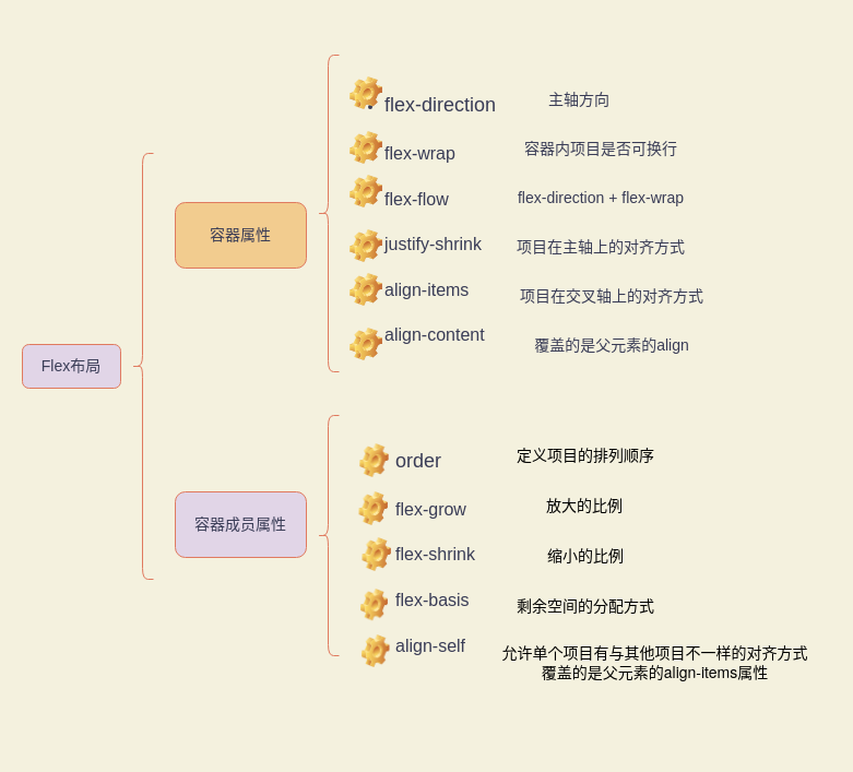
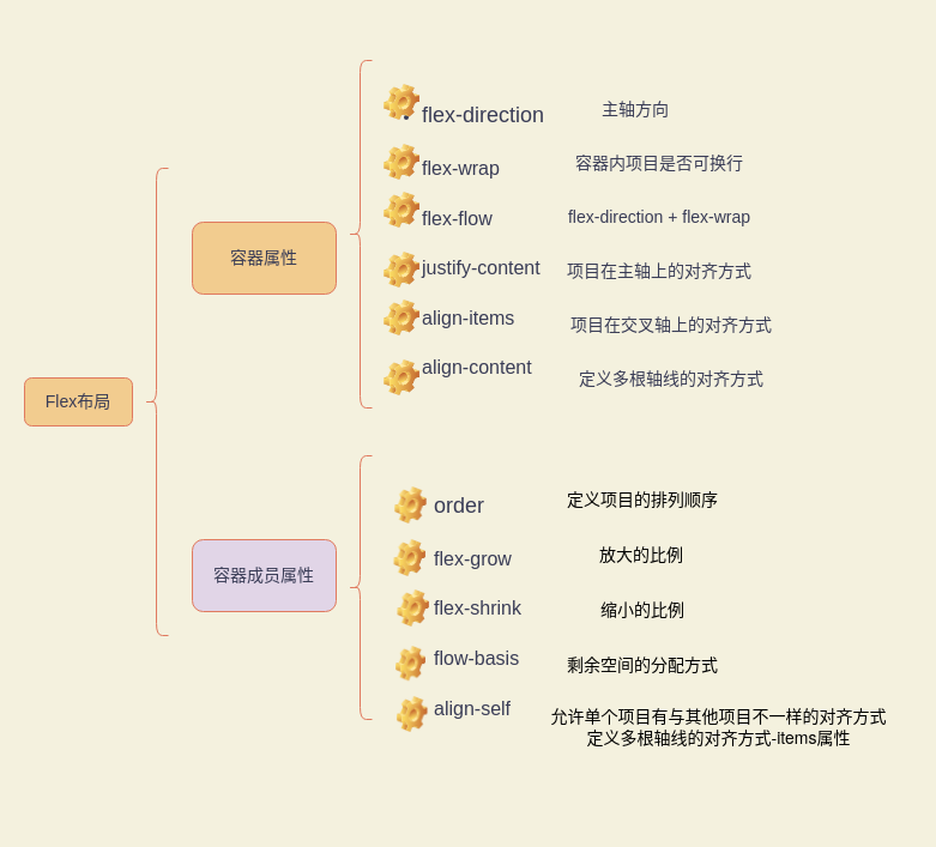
- <mxCell id="7" value="&lt;ul style=&quot;line-height: 2.6;&quot;&gt;&lt;li style=&quot;margin-bottom: 0px;&quot;&gt;&lt;font style=&quot;font-size: 18px;&quot;&gt;flex-direction&lt;/font&gt;&lt;/li&gt;&lt;li style=&quot;margin-bottom: 0px;&quot;&gt;&lt;font size=&quot;3&quot;&gt;flex-wrap&lt;/font&gt;&lt;/li&gt;&lt;li style=&quot;margin-bottom: 0px;&quot;&gt;&lt;font size=&quot;3&quot;&gt;flex-flow&lt;/font&gt;&lt;/li&gt;&lt;li style=&quot;margin-bottom: 0px;&quot;&gt;&lt;font size=&quot;3&quot;&gt;justify-shrink&lt;/font&gt;&lt;/li&gt;&lt;li style=&quot;margin-bottom: 0px;&quot;&gt;&lt;font size=&quot;3&quot;&gt;align-items&lt;/font&gt;&lt;/li&gt;&lt;li style=&quot;margin-bottom: 0px;&quot;&gt;&lt;font size=&quot;3&quot;&gt;align-content&lt;/font&gt;&lt;/li&gt;&lt;/ul&gt;" style="text;strokeColor=none;fillColor=none;html=1;whiteSpace=wrap;verticalAlign=middle;overflow=hidden;fontSize=14;fontColor=#393C56;" vertex="1" parent="1"><mxGeometry x="310" y="20" width="250" height="360" as="geometry" /></mxCell>
+ <mxCell id="7" value="&lt;ul style=&quot;line-height: 2.6;&quot;&gt;&lt;li style=&quot;margin-bottom: 0px;&quot;&gt;&lt;font style=&quot;font-size: 18px;&quot;&gt;flex-direction&lt;/font&gt;&lt;/li&gt;&lt;li style=&quot;margin-bottom: 0px;&quot;&gt;&lt;font size=&quot;3&quot;&gt;flex-wrap&lt;/font&gt;&lt;/li&gt;&lt;li style=&quot;margin-bottom: 0px;&quot;&gt;&lt;font size=&quot;3&quot;&gt;flex-flow&lt;/font&gt;&lt;/li&gt;&lt;li style=&quot;margin-bottom: 0px;&quot;&gt;&lt;font size=&quot;3&quot;&gt;justify-content&lt;/font&gt;&lt;/li&gt;&lt;li style=&quot;margin-bottom: 0px;&quot;&gt;&lt;font size=&quot;3&quot;&gt;align-items&lt;/font&gt;&lt;/li&gt;&lt;li style=&quot;margin-bottom: 0px;&quot;&gt;&lt;font size=&quot;3&quot;&gt;align-content&lt;/font&gt;&lt;/li&gt;&lt;/ul&gt;" style="text;strokeColor=none;fillColor=none;html=1;whiteSpace=wrap;verticalAlign=middle;overflow=hidden;fontSize=14;fontColor=#393C56;" vertex="1" parent="1"><mxGeometry x="310" y="20" width="250" height="360" as="geometry" /></mxCell>
- <mxCell id="19" value="&lt;span style=&quot;font-size: 14px;&quot;&gt;覆盖的是父元素的align&lt;/span&gt;" style="text;html=1;strokeColor=none;fillColor=none;align=center;verticalAlign=middle;whiteSpace=wrap;rounded=0;fontSize=18;fontColor=#393C56;" vertex="1" parent="1"><mxGeometry x="460" y="305" width="200" height="20" as="geometry" /></mxCell>
+ <mxCell id="19" value="&lt;span style=&quot;font-size: 14px;&quot;&gt;定义多根轴线的对齐方式&lt;/span&gt;" style="text;html=1;strokeColor=none;fillColor=none;align=center;verticalAlign=middle;whiteSpace=wrap;rounded=0;fontSize=18;fontColor=#393C56;" vertex="1" parent="1"><mxGeometry x="460" y="305" width="200" height="20" as="geometry" /></mxCell>
- <mxCell id="2" value="&lt;font style=&quot;font-size: 14px;&quot;&gt;Flex布局&lt;/font&gt;" style="rounded=1;whiteSpace=wrap;html=1;fillColor=#e1d5e7;strokeColor=#E07A5F;fontColor=#393C56;" vertex="1" parent="1"><mxGeometry x="20" y="315" width="90" height="40" as="geometry" /></mxCell>
+ <mxCell id="2" value="&lt;font style=&quot;font-size: 14px;&quot;&gt;Flex布局&lt;/font&gt;" style="rounded=1;whiteSpace=wrap;html=1;fillColor=#F2CC8F;strokeColor=#E07A5F;fontColor=#393C56;" vertex="1" parent="1"><mxGeometry x="20" y="315" width="90" height="40" as="geometry" /></mxCell>
- <mxCell id="21" value="&lt;ul style=&quot;line-height: 2.6;&quot;&gt;&lt;li style=&quot;margin-bottom: 0px;&quot;&gt;&lt;span style=&quot;font-size: 18px;&quot;&gt;order&lt;/span&gt;&lt;/li&gt;&lt;li style=&quot;margin-bottom: 0px;&quot;&gt;&lt;font size=&quot;3&quot;&gt;flex-grow&lt;/font&gt;&lt;/li&gt;&lt;li style=&quot;margin-bottom: 0px;&quot;&gt;&lt;font size=&quot;3&quot;&gt;flex-shrink&lt;/font&gt;&lt;/li&gt;&lt;li style=&quot;margin-bottom: 0px;&quot;&gt;&lt;font size=&quot;3&quot;&gt;flex-basis&lt;/font&gt;&lt;/li&gt;&lt;li style=&quot;margin-bottom: 0px;&quot;&gt;&lt;font size=&quot;3&quot;&gt;align-self&lt;/font&gt;&lt;/li&gt;&lt;/ul&gt;" style="text;strokeColor=none;fillColor=none;html=1;whiteSpace=wrap;verticalAlign=middle;overflow=hidden;fontSize=14;fontColor=#393C56;" vertex="1" parent="1"><mxGeometry x="320" y="325" width="250" height="360" as="geometry" /></mxCell>
+ <mxCell id="21" value="&lt;ul style=&quot;line-height: 2.6;&quot;&gt;&lt;li style=&quot;margin-bottom: 0px;&quot;&gt;&lt;span style=&quot;font-size: 18px;&quot;&gt;order&lt;/span&gt;&lt;/li&gt;&lt;li style=&quot;margin-bottom: 0px;&quot;&gt;&lt;font size=&quot;3&quot;&gt;flex-grow&lt;/font&gt;&lt;/li&gt;&lt;li style=&quot;margin-bottom: 0px;&quot;&gt;&lt;font size=&quot;3&quot;&gt;flex-shrink&lt;/font&gt;&lt;/li&gt;&lt;li style=&quot;margin-bottom: 0px;&quot;&gt;&lt;font size=&quot;3&quot;&gt;flow-basis&lt;/font&gt;&lt;/li&gt;&lt;li style=&quot;margin-bottom: 0px;&quot;&gt;&lt;font size=&quot;3&quot;&gt;align-self&lt;/font&gt;&lt;/li&gt;&lt;/ul&gt;" style="text;strokeColor=none;fillColor=none;html=1;whiteSpace=wrap;verticalAlign=middle;overflow=hidden;fontSize=14;fontColor=#393C56;" vertex="1" parent="1"><mxGeometry x="320" y="325" width="250" height="360" as="geometry" /></mxCell>
- <mxCell id="31" value="&lt;span style=&quot;caret-color: rgb(0, 0, 0); color: rgb(0, 0, 0); font-family: -apple-system-font, &amp;quot;Helvetica Neue&amp;quot;, sans-serif; text-align: start; text-size-adjust: auto;&quot;&gt;允许单个项目有与其他项目不一样的对齐方式&lt;br&gt;覆盖的是父元素的align-items属性&lt;br&gt;&lt;/span&gt;" style="text;html=1;strokeColor=none;fillColor=none;align=center;verticalAlign=middle;whiteSpace=wrap;rounded=0;fontSize=14;fontColor=#393C56;" vertex="1" parent="1"><mxGeometry x="440" y="581" width="319" height="49" as="geometry" /></mxCell>
+ <mxCell id="31" value="&lt;span style=&quot;caret-color: rgb(0, 0, 0); color: rgb(0, 0, 0); font-family: -apple-system-font, &amp;quot;Helvetica Neue&amp;quot;, sans-serif; text-align: start; text-size-adjust: auto;&quot;&gt;允许单个项目有与其他项目不一样的对齐方式&lt;br&gt;定义多根轴线的对齐方式-items属性&lt;br&gt;&lt;/span&gt;" style="text;html=1;strokeColor=none;fillColor=none;align=center;verticalAlign=middle;whiteSpace=wrap;rounded=0;fontSize=14;fontColor=#393C56;" vertex="1" parent="1"><mxGeometry x="440" y="581" width="319" height="49" as="geometry" /></mxCell>
